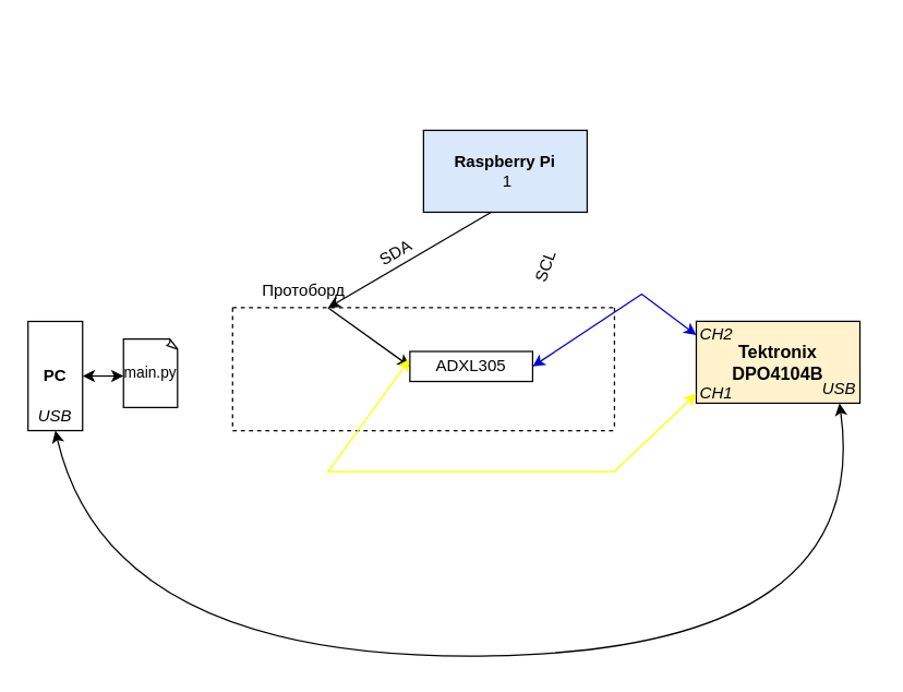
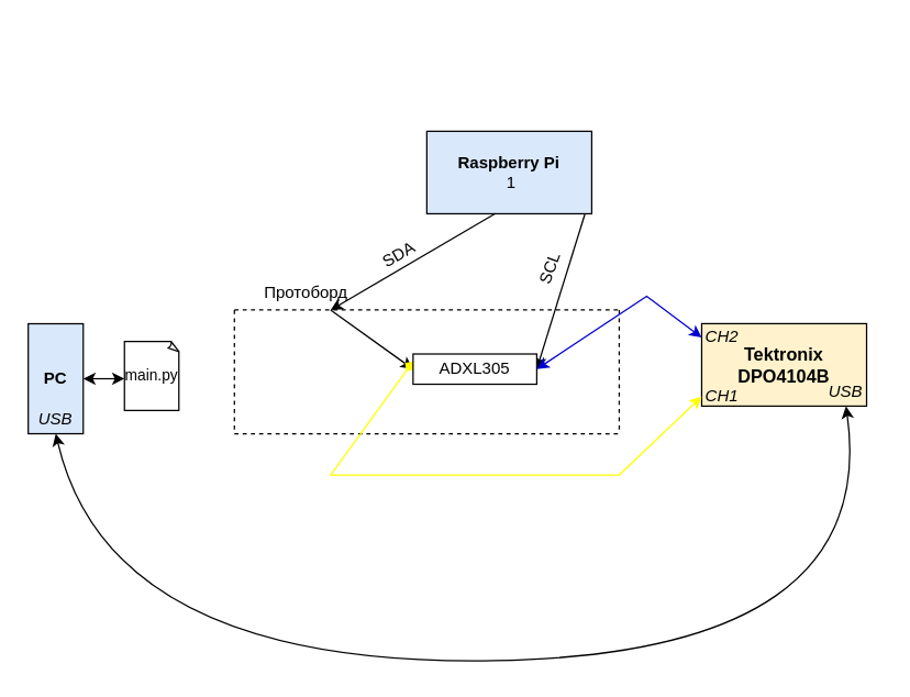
+ <mxCell id="21" value="" style="endArrow=classic;html=1;rounded=0;exitX=0.958;exitY=1.007;exitDx=0;exitDy=0;exitPerimeter=0;entryX=1;entryY=0.5;entryDx=0;entryDy=0;" edge="1" parent="1" source="2" target="25"><mxGeometry width="50" height="50" relative="1" as="geometry"><mxPoint x="390.143" y="154.857" as="sourcePoint" /><mxPoint x="410" y="255" as="targetPoint" /><Array as="points" /></mxGeometry></mxCell>
- <mxCell id="11" value="" style="endArrow=classic;html=1;exitX=0;exitY=0.5;exitDx=0;exitDy=0;strokeColor=#FFFF00;startArrow=classic;startFill=1;rounded=0;entryX=0;entryY=0.25;entryDx=0;entryDy=0;" edge="1" parent="1" source="12" target="25"><mxGeometry width="50" height="50" relative="1" as="geometry"><mxPoint x="100" y="475" as="sourcePoint" /><mxPoint x="290" y="305" as="targetPoint" /><Array as="points"><mxPoint x="450" y="345" /><mxPoint x="240" y="345" /></Array></mxGeometry></mxCell>
+ <mxCell id="11" value="" style="endArrow=diamond;html=1;exitX=0;exitY=0.5;exitDx=0;exitDy=0;strokeColor=#FFFF00;startArrow=classic;startFill=1;rounded=0;entryX=0;entryY=0.25;entryDx=0;entryDy=0;" edge="1" parent="1" source="12" target="25"><mxGeometry width="50" height="50" relative="1" as="geometry"><mxPoint x="100" y="475" as="sourcePoint" /><mxPoint x="290" y="305" as="targetPoint" /><Array as="points"><mxPoint x="450" y="345" /><mxPoint x="240" y="345" /></Array></mxGeometry></mxCell>
- <mxCell id="14" value="&lt;b&gt;PC&lt;/b&gt;" style="rounded=0;whiteSpace=wrap;html=1;rotation=0;" vertex="1" parent="1"><mxGeometry x="20" y="235" width="40" height="80" as="geometry" /></mxCell>
+ <mxCell id="14" value="&lt;b&gt;PC&lt;/b&gt;" style="rounded=0;whiteSpace=wrap;html=1;rotation=0;fillColor=#dae8fc;" vertex="1" parent="1"><mxGeometry x="20" y="235" width="40" height="80" as="geometry" /></mxCell>
